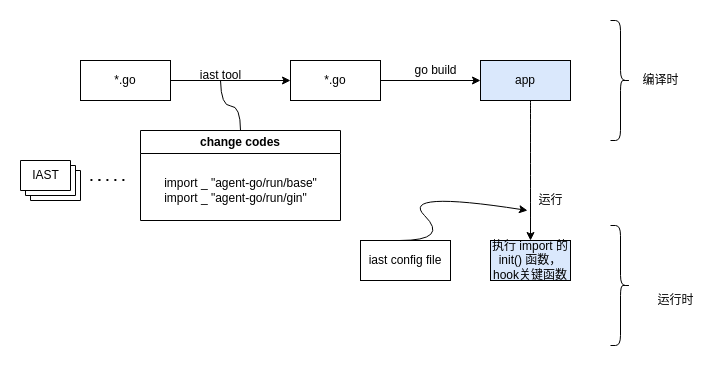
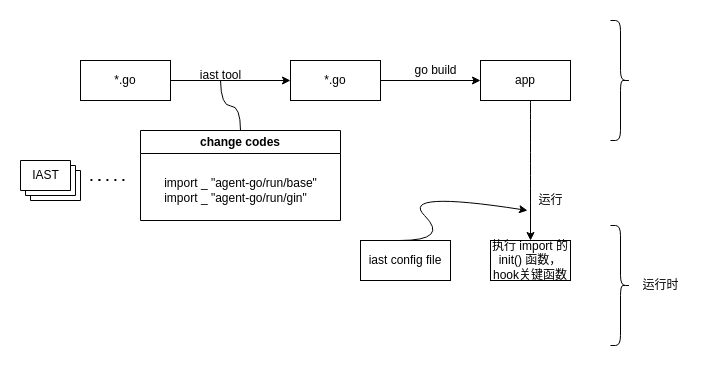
- <mxCell id="6" value="app" style="rounded=0;whiteSpace=wrap;html=1;fillColor=#dae8fc;" vertex="1" parent="1"><mxGeometry x="480" y="60" width="90" height="40" as="geometry" /></mxCell>
+ <mxCell id="6" value="app" style="rounded=0;whiteSpace=wrap;html=1;" vertex="1" parent="1"><mxGeometry x="480" y="60" width="90" height="40" as="geometry" /></mxCell>
- <mxCell id="12" value="编译时" style="text;html=1;align=center;verticalAlign=middle;resizable=0;points=[];autosize=1;strokeColor=none;fillColor=none;" vertex="1" parent="1"><mxGeometry x="630" y="65" width="60" height="30" as="geometry" /></mxCell>
- <mxCell id="18" value="执行 import 的 init() 函数，hook关键函数" style="whiteSpace=wrap;html=1;fillColor=#dae8fc;" vertex="1" parent="1"><mxGeometry x="490" y="240" width="80" height="40" as="geometry" /></mxCell>
+ <mxCell id="18" value="执行 import 的 init() 函数，hook关键函数" style="whiteSpace=wrap;html=1;" vertex="1" parent="1"><mxGeometry x="490" y="240" width="80" height="40" as="geometry" /></mxCell>
- <mxCell id="17" value="运行时" style="text;html=1;align=center;verticalAlign=middle;resizable=0;points=[];autosize=1;strokeColor=none;fillColor=none;" vertex="1" parent="1"><mxGeometry x="645" y="285" width="60" height="30" as="geometry" /></mxCell>
+ <mxCell id="17" value="运行时" style="text;html=1;align=center;verticalAlign=middle;resizable=0;points=[];autosize=1;strokeColor=none;fillColor=none;" vertex="1" parent="1"><mxGeometry x="630" y="270" width="60" height="30" as="geometry" /></mxCell>
